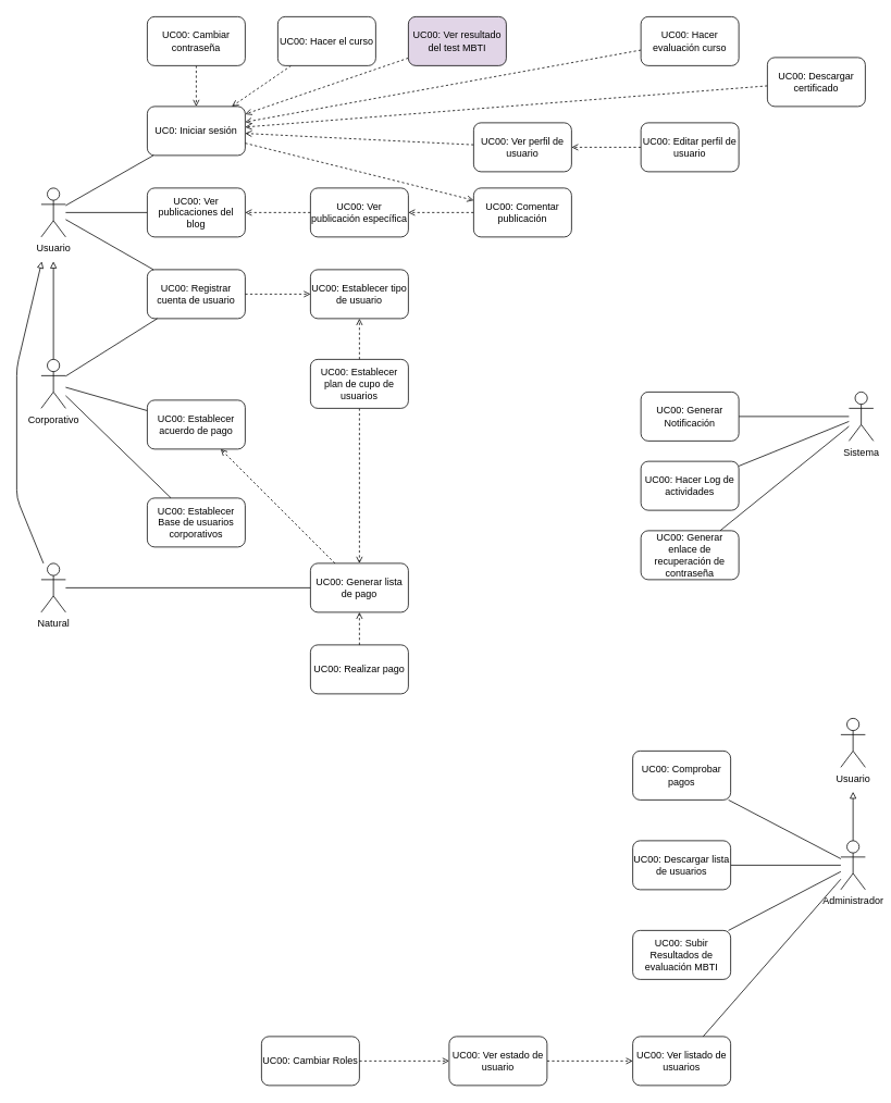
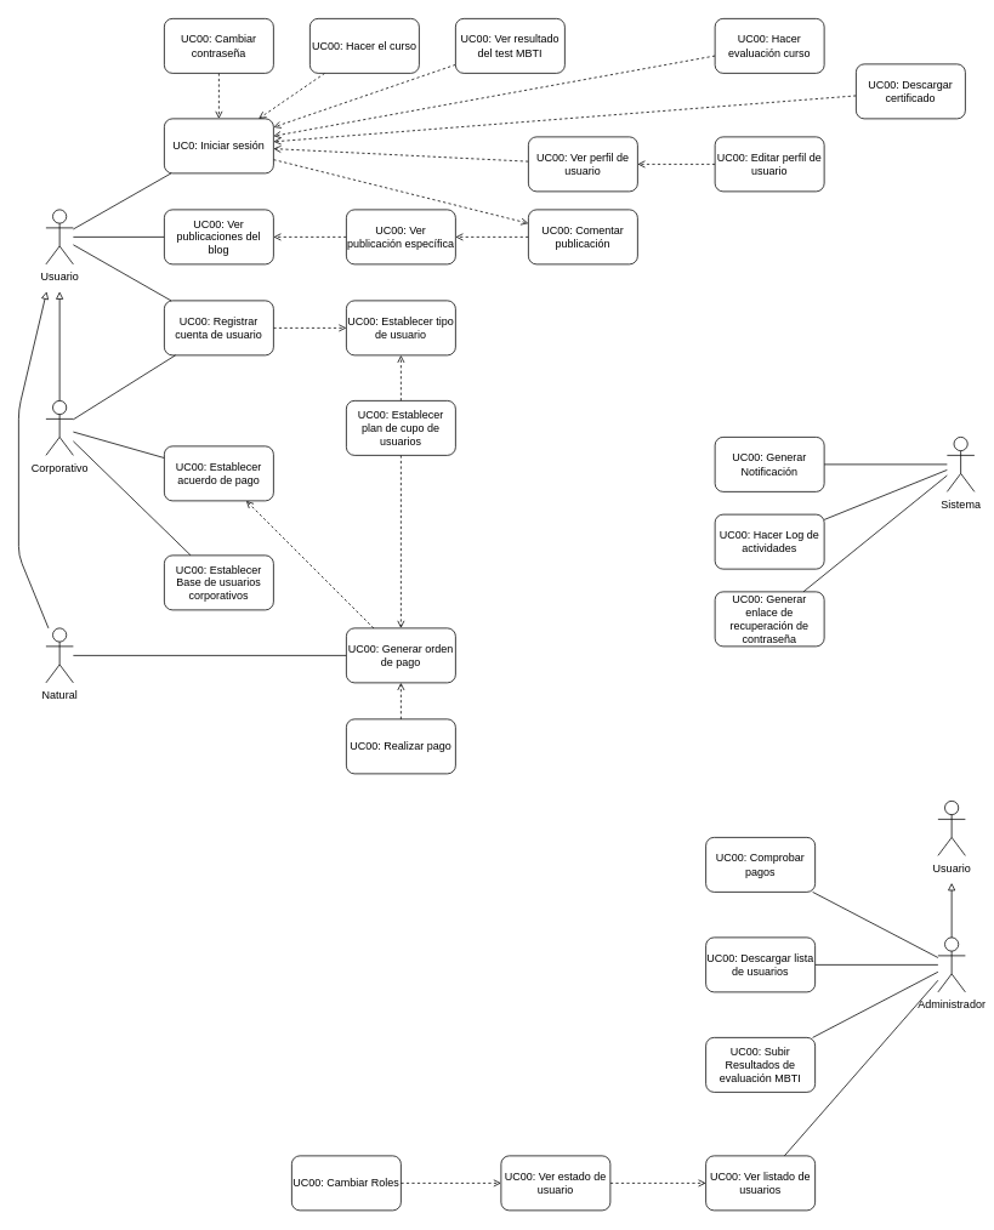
- <mxCell id="42" value="UC00: Ver resultado del test MBTI" style="rounded=1;whiteSpace=wrap;html=1;fillColor=#e1d5e7;" parent="1" vertex="1"><mxGeometry x="500" y="20" width="120" height="60" as="geometry" /></mxCell>
+ <mxCell id="42" value="UC00: Ver resultado del test MBTI" style="rounded=1;whiteSpace=wrap;html=1;" parent="1" vertex="1"><mxGeometry x="500" y="20" width="120" height="60" as="geometry" /></mxCell>
- <mxCell id="34" value="UC00: Generar lista de pago" style="rounded=1;whiteSpace=wrap;html=1;" parent="1" vertex="1"><mxGeometry x="380" y="690" width="120" height="60" as="geometry" /></mxCell>
+ <mxCell id="34" value="UC00: Generar orden de pago" style="rounded=1;whiteSpace=wrap;html=1;" parent="1" vertex="1"><mxGeometry x="380" y="690" width="120" height="60" as="geometry" /></mxCell>
